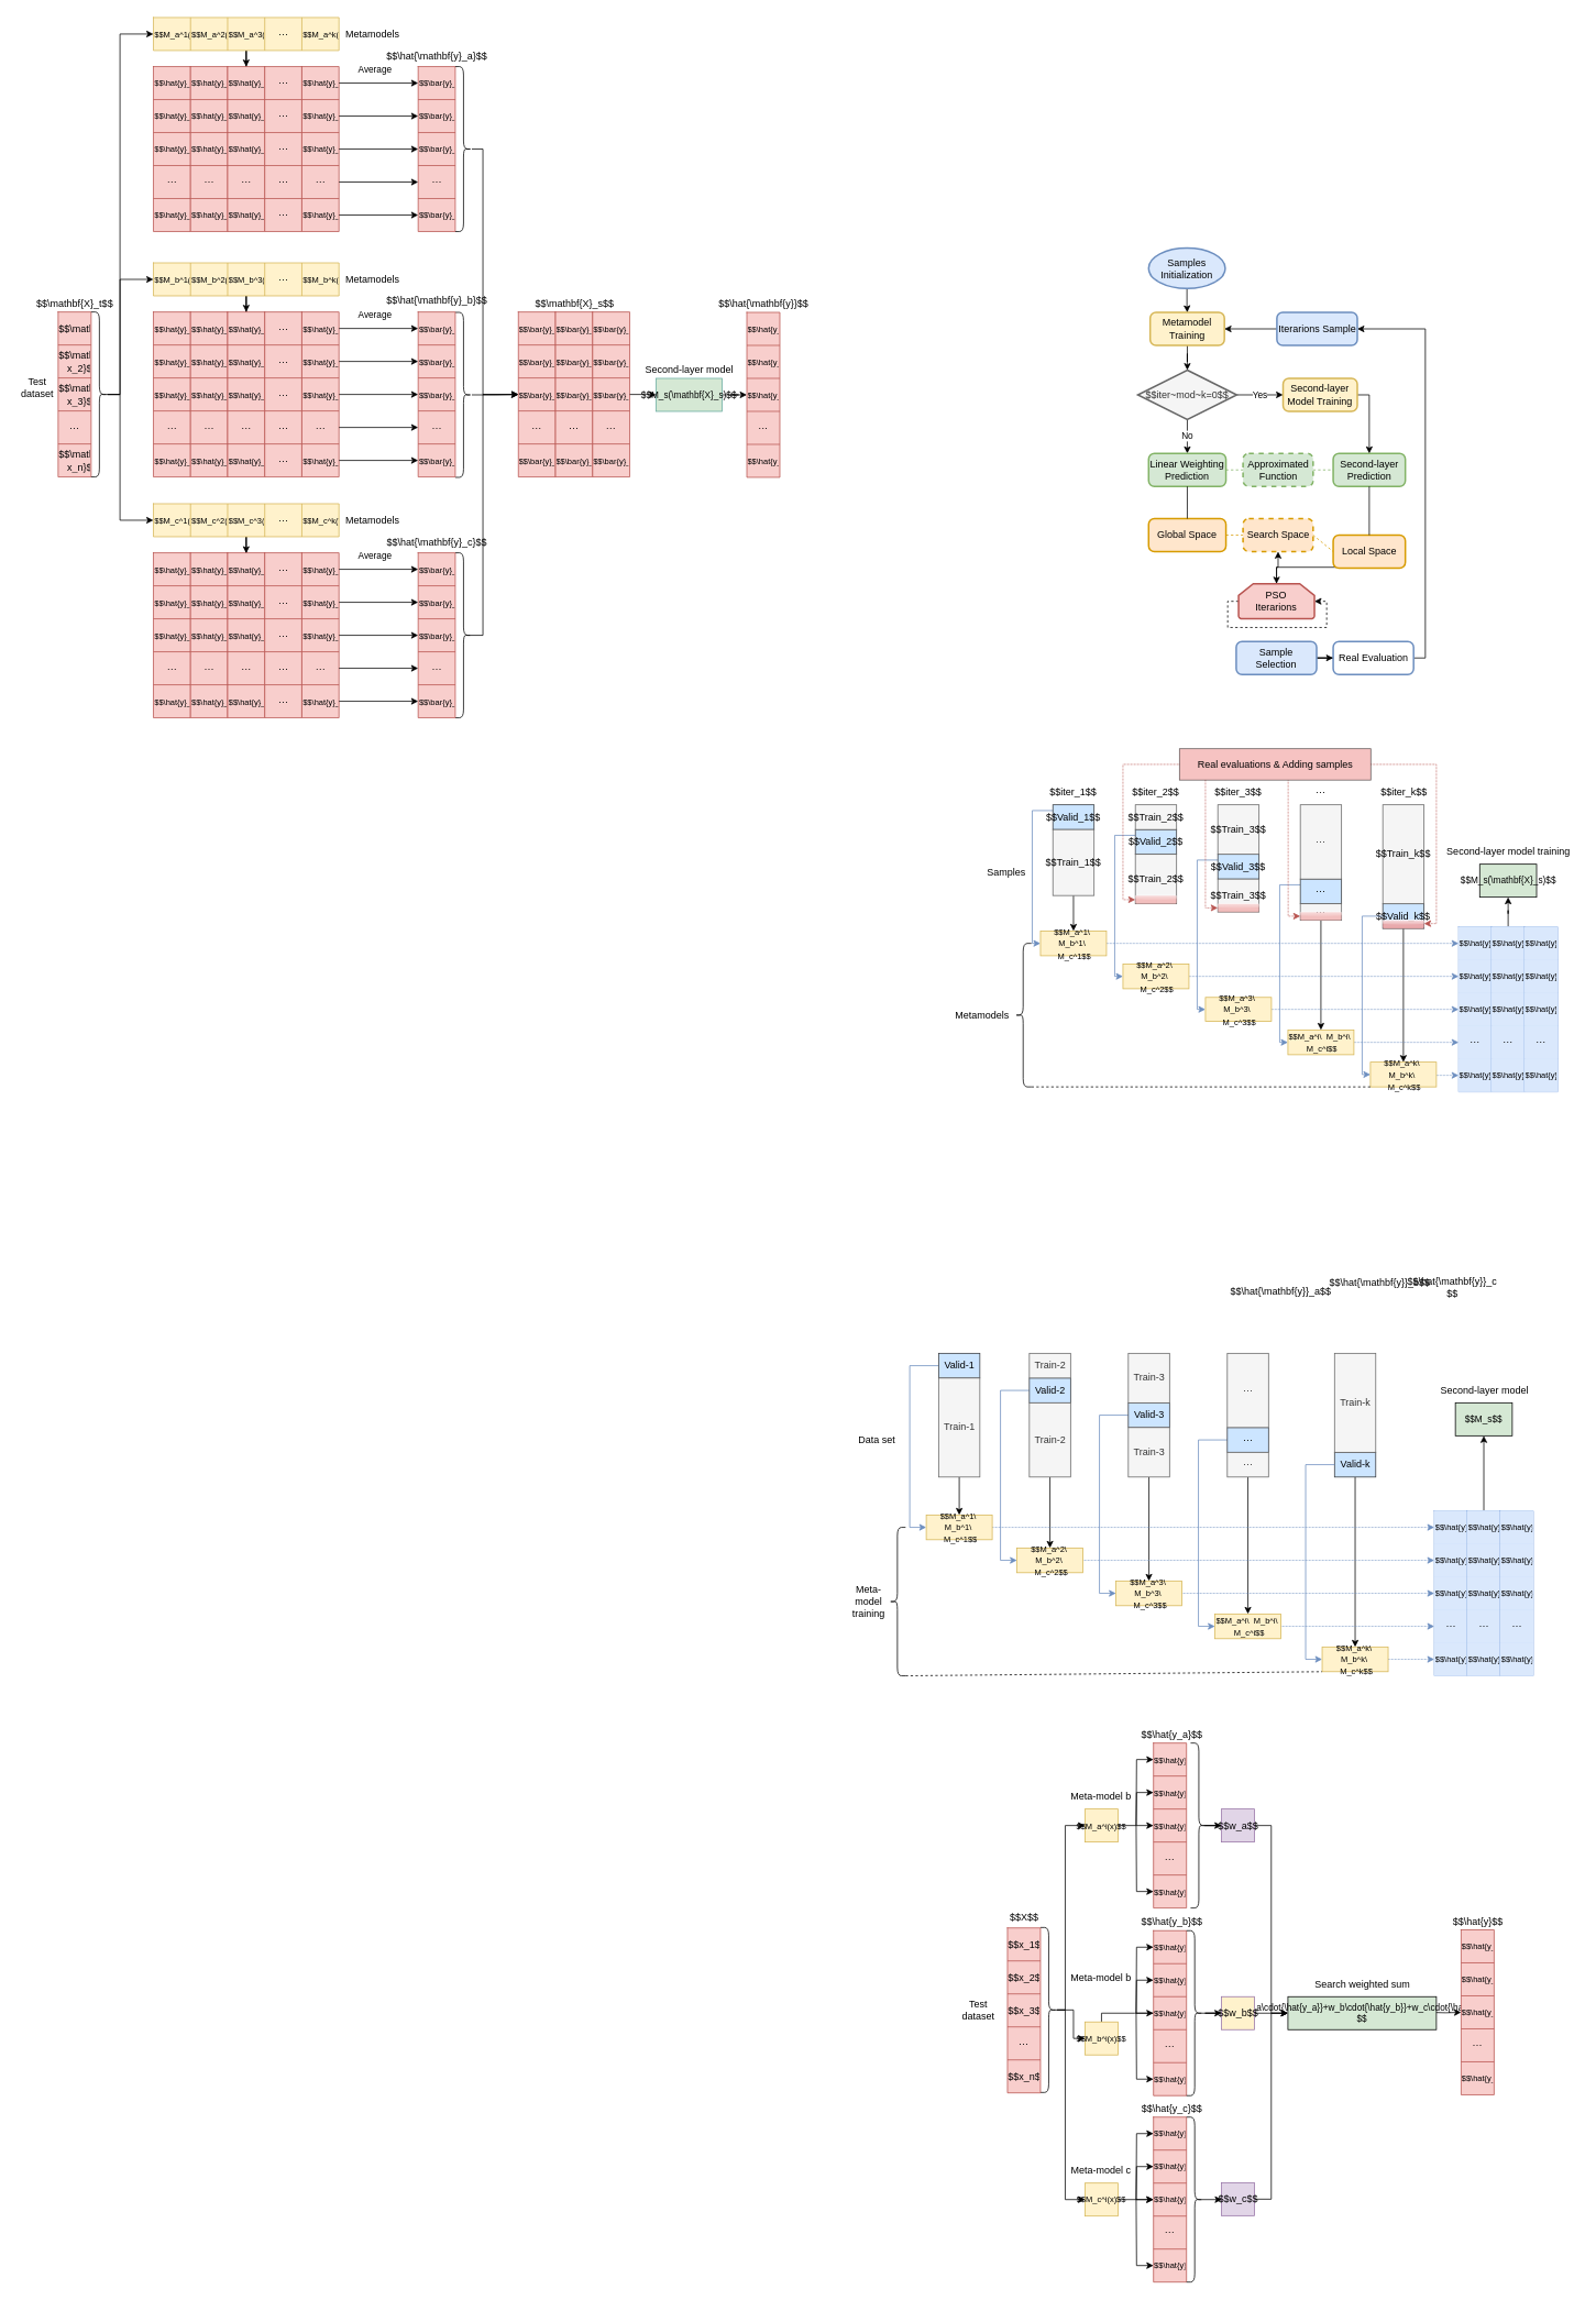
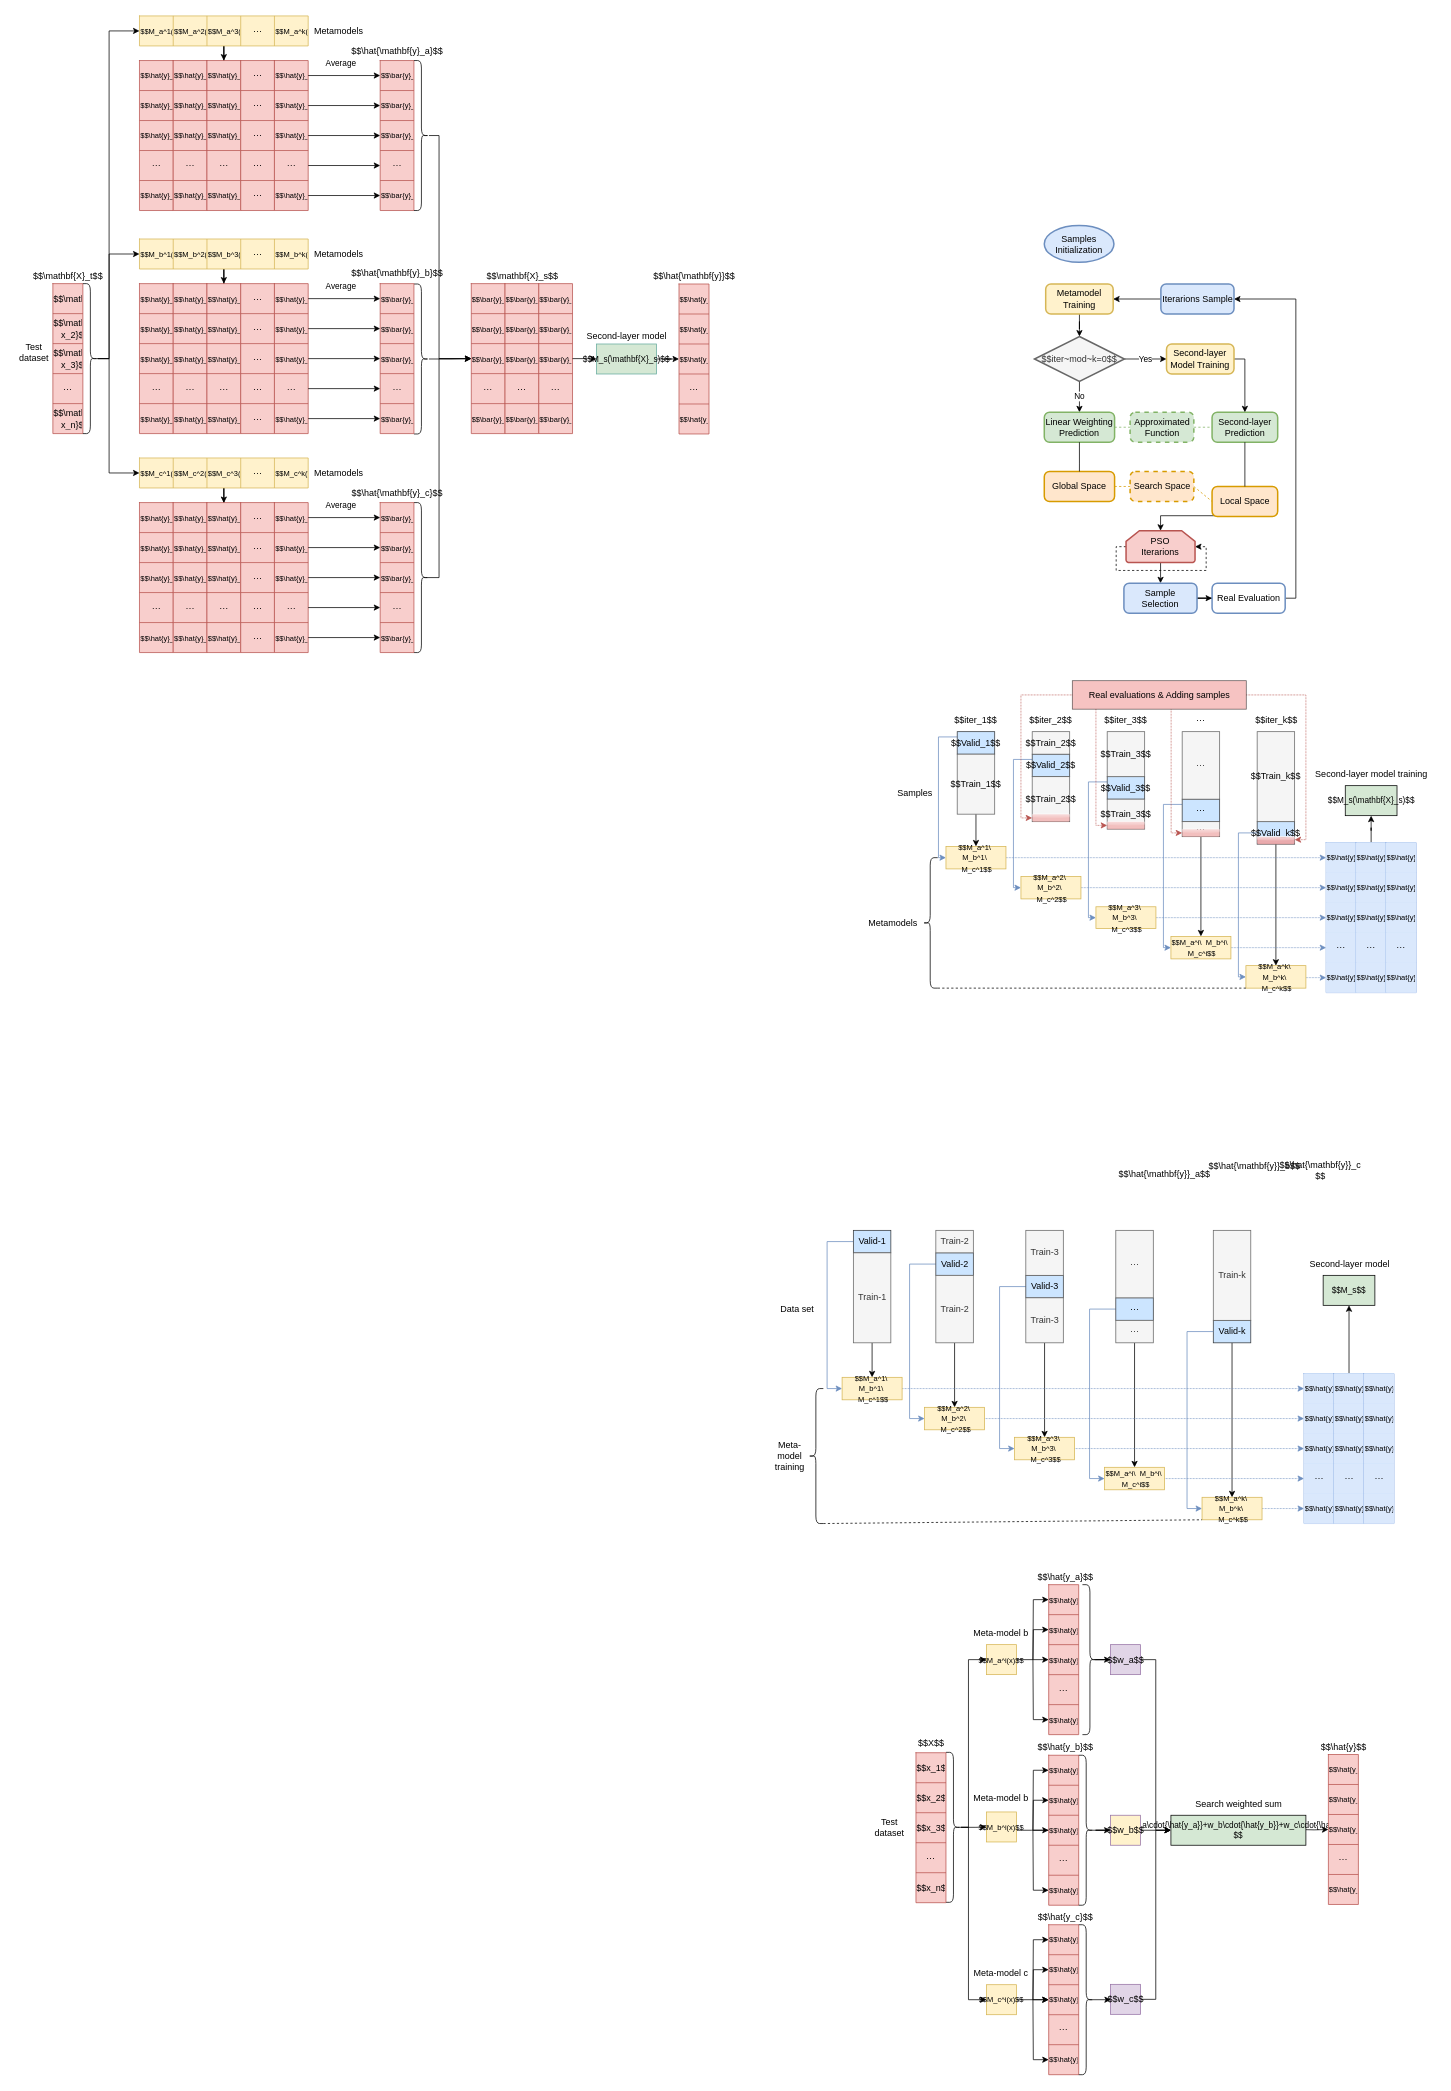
- <mxCell id="308" value="" style="edgeStyle=orthogonalEdgeStyle;rounded=0;orthogonalLoop=1;jettySize=auto;html=1;entryX=0.5;entryY=0;entryDx=0;entryDy=0;" parent="1" source="309" target="307" edge="1"><mxGeometry relative="1" as="geometry" /></mxCell>
- <mxCell id="315" value="" style="edgeStyle=orthogonalEdgeStyle;rounded=0;orthogonalLoop=1;jettySize=auto;html=1;" parent="1" source="317" target="330" edge="1"><mxGeometry relative="1" as="geometry" /></mxCell>
+ <mxCell id="315" value="" style="edgeStyle=orthogonalEdgeStyle;rounded=0;orthogonalLoop=1;jettySize=auto;html=1;" parent="1" source="317" target="319" edge="1"><mxGeometry relative="1" as="geometry" /></mxCell>
- <mxCell id="102" value="&lt;span style=&quot;font-size: 10px&quot;&gt;$$M_b^i(x)$$&lt;/span&gt;" style="whiteSpace=wrap;html=1;aspect=fixed;fillColor=#fff2cc;strokeColor=#d6b656;" parent="1" vertex="1"><mxGeometry x="1315" y="2450.63" width="40" height="40" as="geometry" /></mxCell>
+ <mxCell id="102" value="&lt;span style=&quot;font-size: 10px&quot;&gt;$$M_b^i(x)$$&lt;/span&gt;" style="whiteSpace=wrap;html=1;aspect=fixed;fillColor=#fff2cc;strokeColor=#d6b656;" parent="1" vertex="1"><mxGeometry x="1315" y="2415.63" width="40" height="40" as="geometry" /></mxCell>
